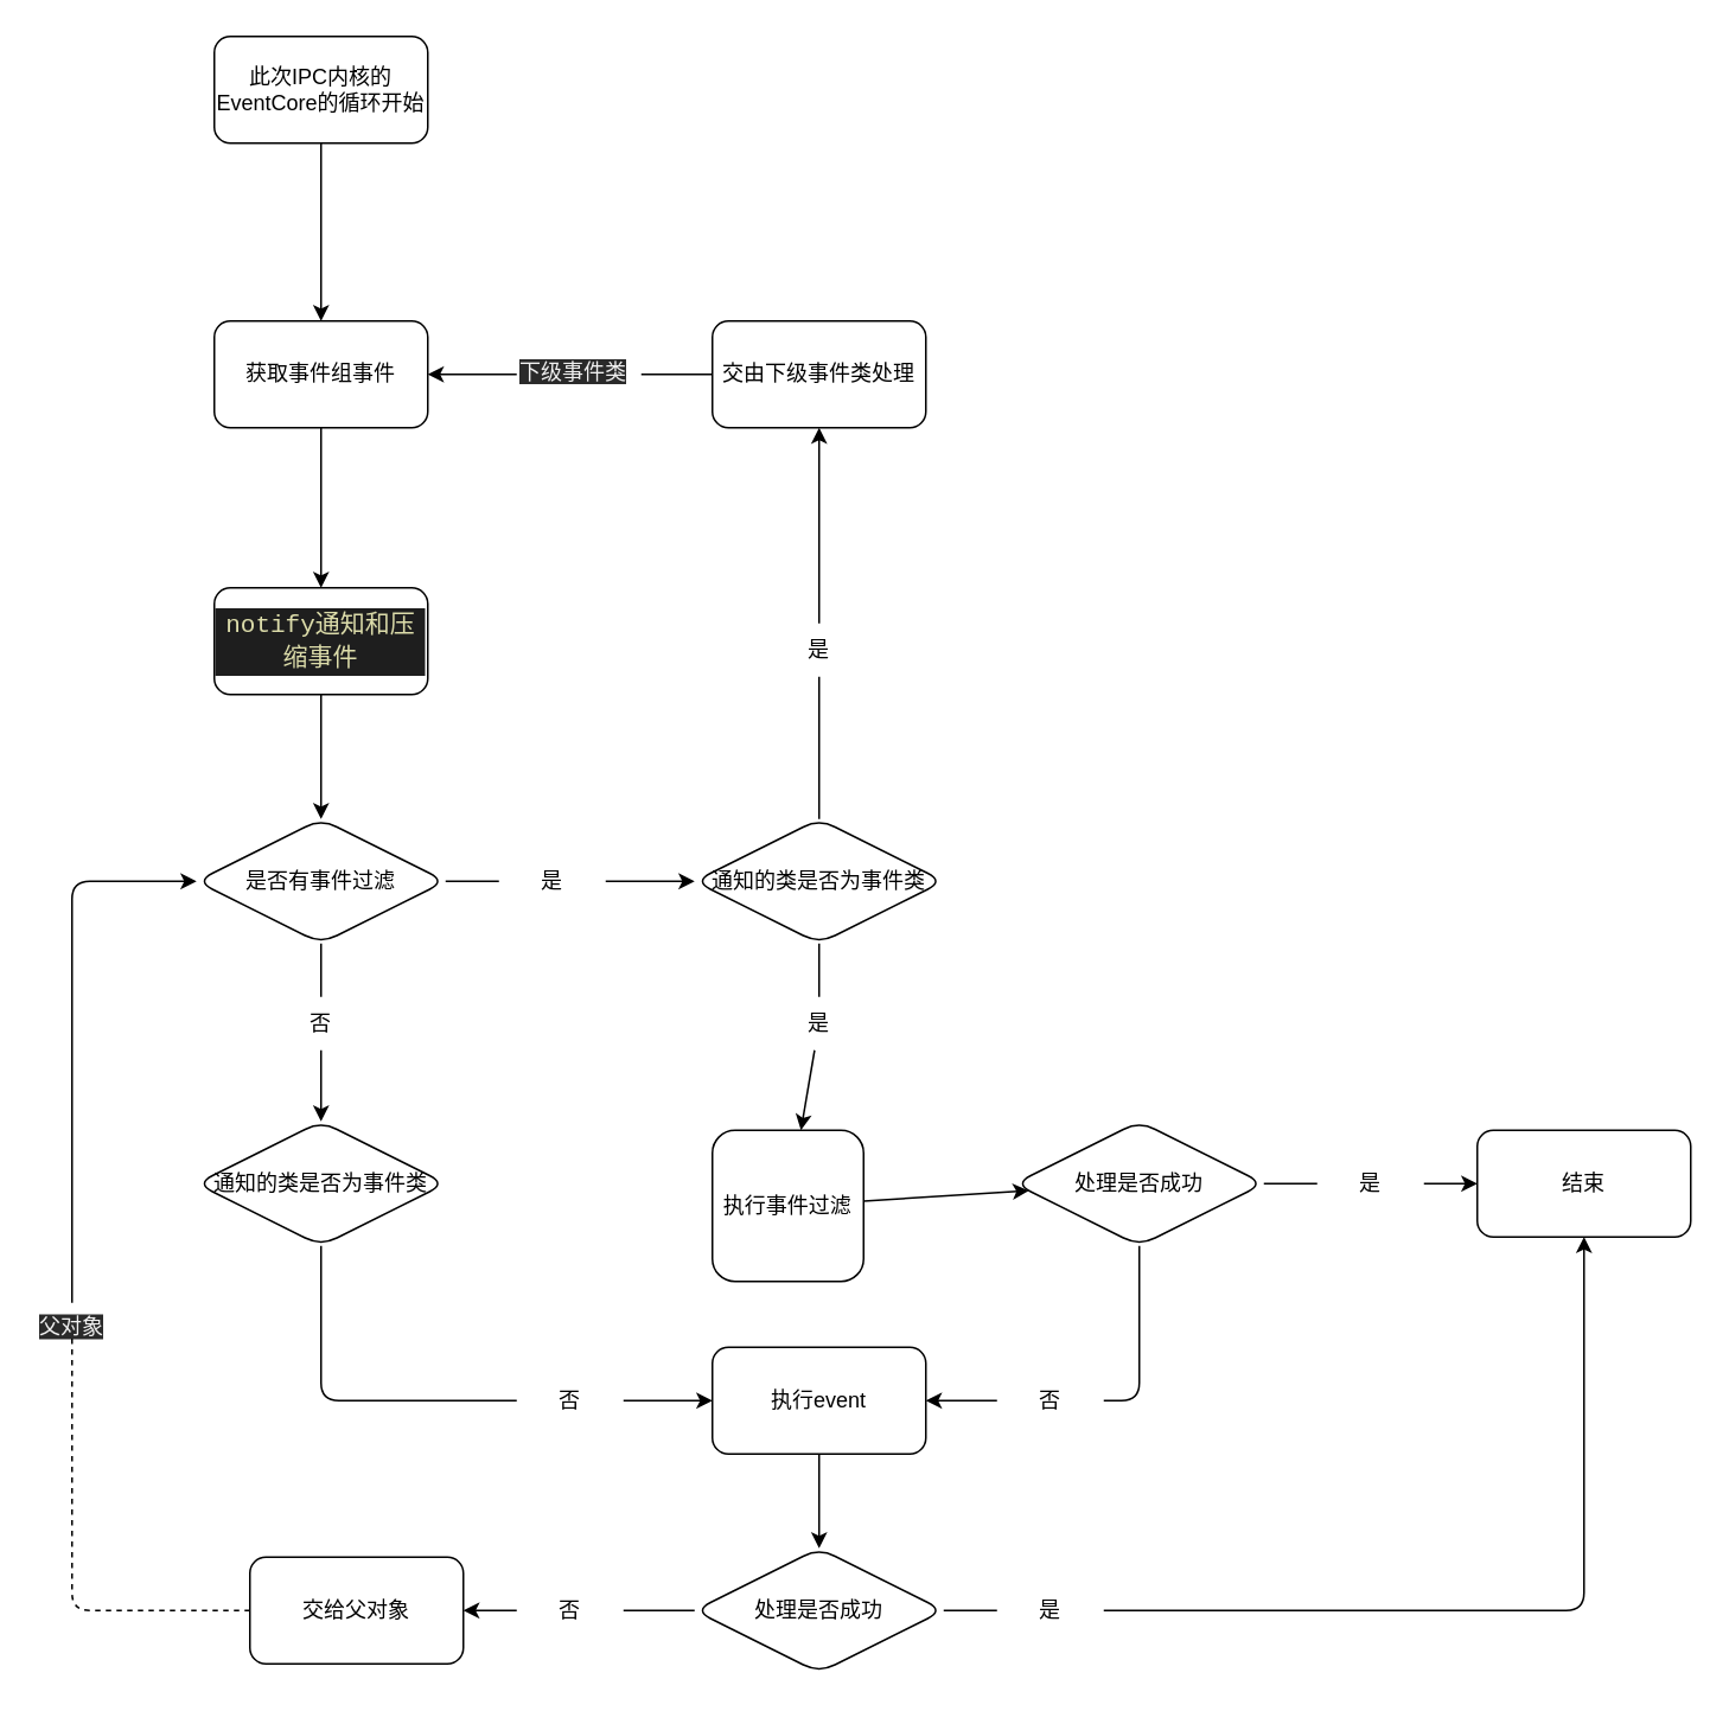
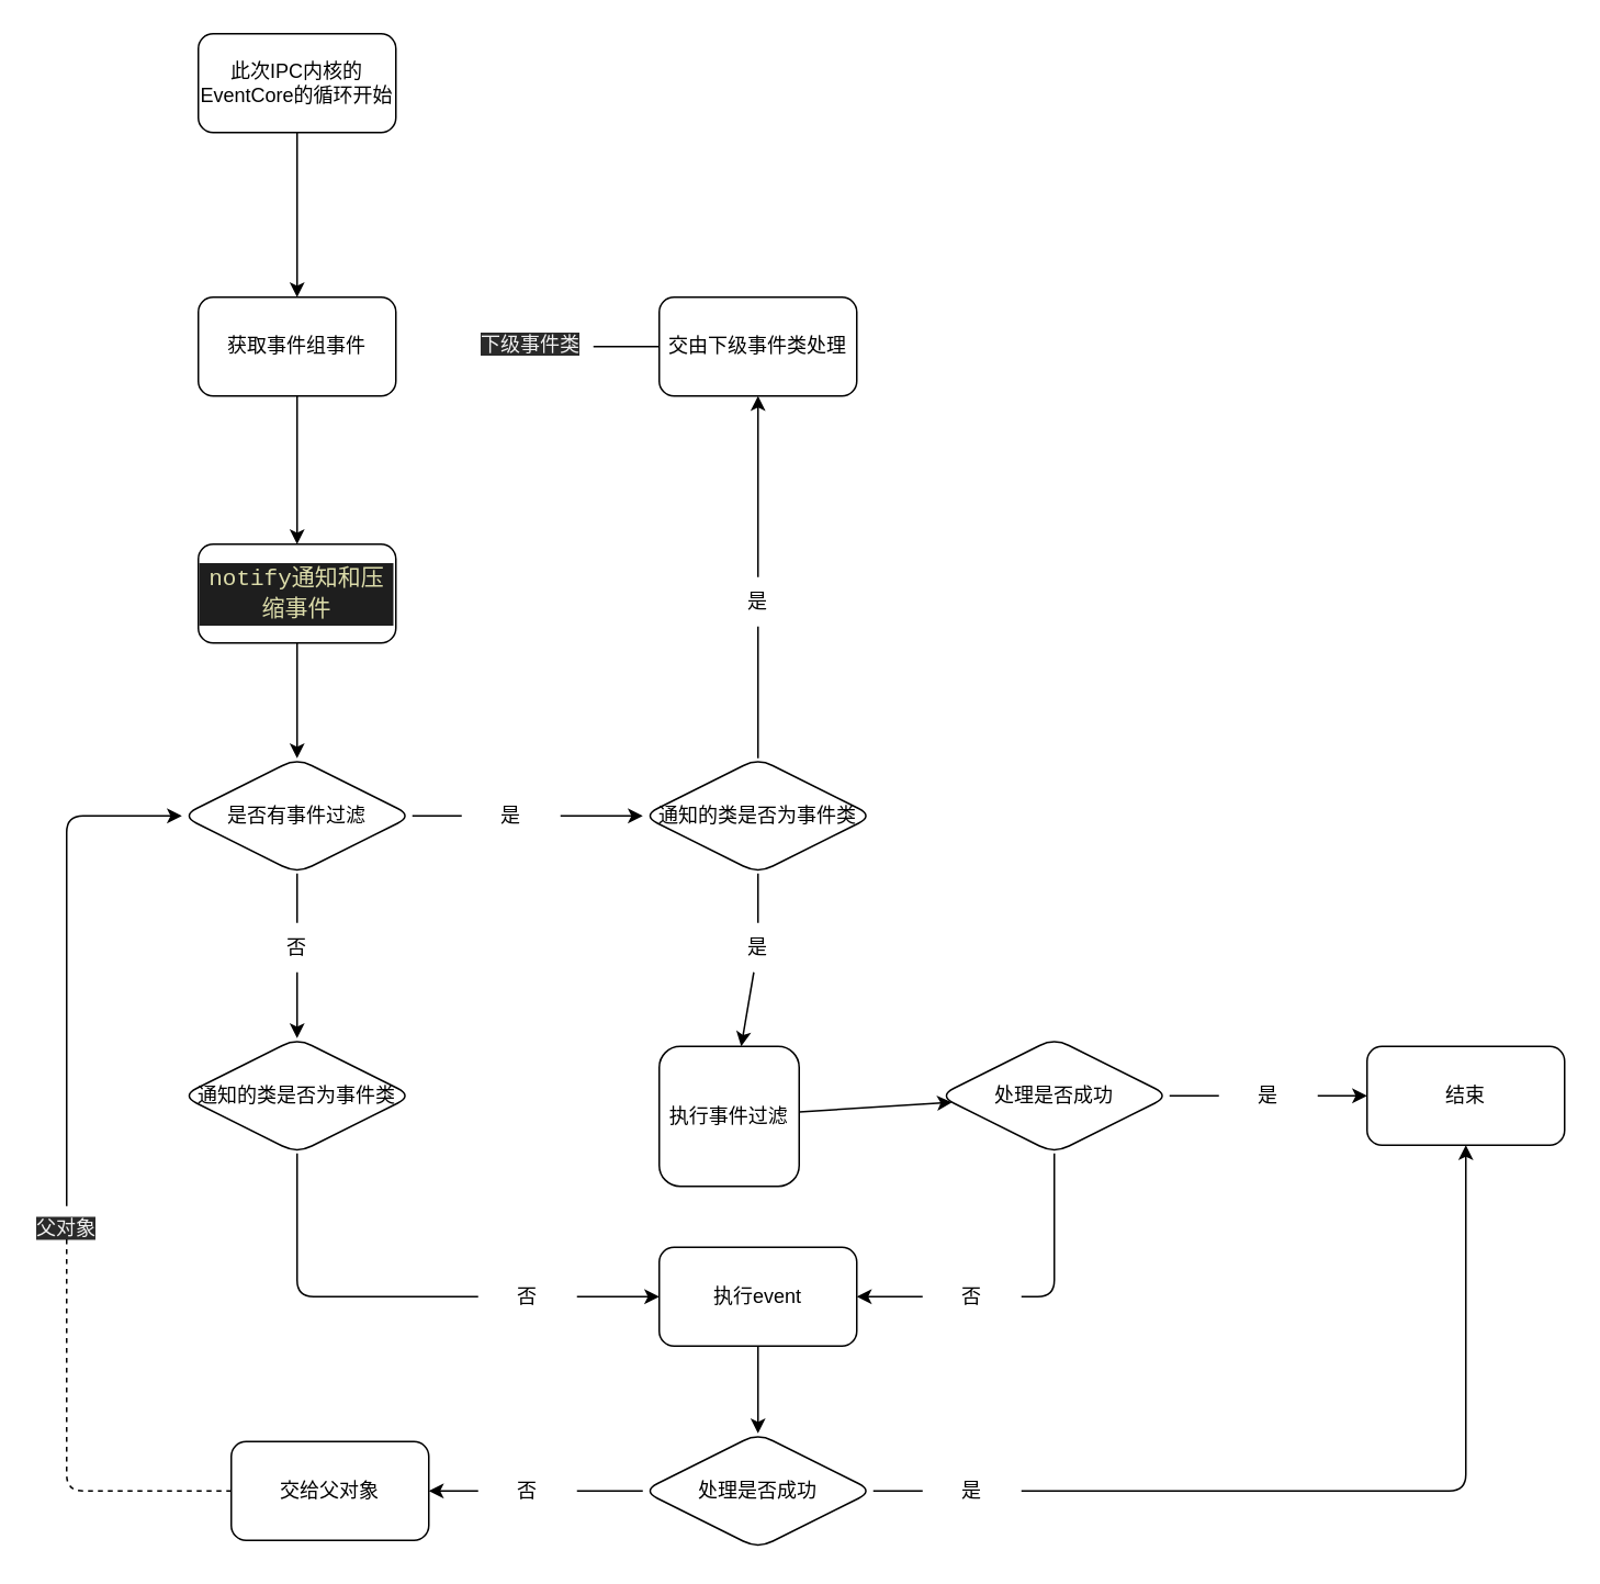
- <mxCell id="6" style="edgeStyle=none;html=1;entryX=1;entryY=0.5;entryDx=0;entryDy=0;startArrow=none;" edge="1" parent="1" source="51" target="42"><mxGeometry relative="1" as="geometry" /></mxCell>
